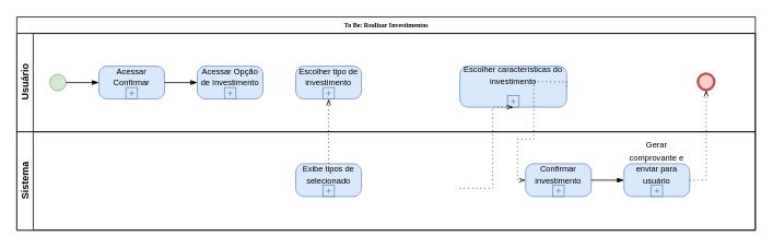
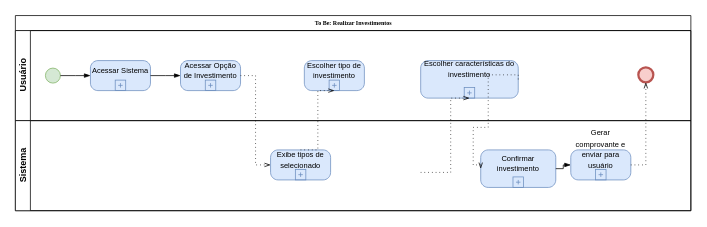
- <mxCell id="4" value="&lt;font style=&quot;font-size: 10px;&quot;&gt;Acessar Confirmar&lt;/font&gt;&lt;div&gt;&lt;font style=&quot;font-size: 10px;&quot;&gt;&lt;br&gt;&lt;/font&gt;&lt;/div&gt;" style="points=[[0.25,0,0],[0.5,0,0],[0.75,0,0],[1,0.25,0],[1,0.5,0],[1,0.75,0],[0.75,1,0],[0.5,1,0],[0.25,1,0],[0,0.75,0],[0,0.5,0],[0,0.25,0]];shape=mxgraph.bpmn.task;whiteSpace=wrap;rectStyle=rounded;size=10;html=1;container=1;expand=0;collapsible=0;taskMarker=abstract;isLoopSub=1;fillColor=#dae8fc;strokeColor=#6c8ebf;" vertex="1" parent="3"><mxGeometry x="100" y="40" width="80" height="40" as="geometry" /></mxCell>
+ <mxCell id="4" value="&lt;font style=&quot;font-size: 10px;&quot;&gt;Acessar Sistema&lt;/font&gt;&lt;div&gt;&lt;font style=&quot;font-size: 10px;&quot;&gt;&lt;br&gt;&lt;/font&gt;&lt;/div&gt;" style="points=[[0.25,0,0],[0.5,0,0],[0.75,0,0],[1,0.25,0],[1,0.5,0],[1,0.75,0],[0.75,1,0],[0.5,1,0],[0.25,1,0],[0,0.75,0],[0,0.5,0],[0,0.25,0]];shape=mxgraph.bpmn.task;whiteSpace=wrap;rectStyle=rounded;size=10;html=1;container=1;expand=0;collapsible=0;taskMarker=abstract;isLoopSub=1;fillColor=#dae8fc;strokeColor=#6c8ebf;" vertex="1" parent="3"><mxGeometry x="100" y="40" width="80" height="40" as="geometry" /></mxCell>
- <mxCell id="10" value="&lt;div&gt;&lt;span style=&quot;font-size: 10px;&quot;&gt;Escolher tipo de investimento&lt;/span&gt;&lt;/div&gt;&lt;div&gt;&lt;span style=&quot;font-size: 10px;&quot;&gt;&lt;br&gt;&lt;/span&gt;&lt;/div&gt;" style="points=[[0.25,0,0],[0.5,0,0],[0.75,0,0],[1,0.25,0],[1,0.5,0],[1,0.75,0],[0.75,1,0],[0.5,1,0],[0.25,1,0],[0,0.75,0],[0,0.5,0],[0,0.25,0]];shape=mxgraph.bpmn.task;whiteSpace=wrap;rectStyle=rounded;size=10;html=1;container=1;expand=0;collapsible=0;taskMarker=abstract;isLoopSub=1;fillColor=#dae8fc;strokeColor=#6c8ebf;" vertex="1" parent="3"><mxGeometry x="340" y="40" width="80" height="40" as="geometry" /></mxCell>
+ <mxCell id="10" value="&lt;div&gt;&lt;span style=&quot;font-size: 10px;&quot;&gt;Escolher tipo de investimento&lt;/span&gt;&lt;/div&gt;&lt;div&gt;&lt;span style=&quot;font-size: 10px;&quot;&gt;&lt;br&gt;&lt;/span&gt;&lt;/div&gt;" style="points=[[0.25,0,0],[0.5,0,0],[0.75,0,0],[1,0.25,0],[1,0.5,0],[1,0.75,0],[0.75,1,0],[0.5,1,0],[0.25,1,0],[0,0.75,0],[0,0.5,0],[0,0.25,0]];shape=mxgraph.bpmn.task;whiteSpace=wrap;rectStyle=rounded;size=10;html=1;container=1;expand=0;collapsible=0;taskMarker=abstract;isLoopSub=1;fillColor=#dae8fc;strokeColor=#6c8ebf;" vertex="1" parent="3"><mxGeometry x="385" y="40" width="80" height="40" as="geometry" /></mxCell>
+ <mxCell id="20" value="" style="edgeStyle=elbowEdgeStyle;fontSize=12;html=1;endFill=0;startFill=0;endSize=6;startSize=6;dashed=1;dashPattern=1 4;endArrow=openThin;startArrow=none;rounded=0;exitX=1;exitY=0.5;exitDx=0;exitDy=0;exitPerimeter=0;entryX=0;entryY=0.5;entryDx=0;entryDy=0;entryPerimeter=0;" edge="1" parent="2" source="8" target="14"><mxGeometry width="160" relative="1" as="geometry"><mxPoint x="270" y="189" as="sourcePoint" /><mxPoint x="270" y="109" as="targetPoint" /></mxGeometry></mxCell>
- <mxCell id="15" value="&lt;div&gt;&lt;span style=&quot;font-size: 10px;&quot;&gt;Confirmar investimento&lt;/span&gt;&lt;/div&gt;&lt;div&gt;&lt;span style=&quot;font-size: 10px;&quot;&gt;&lt;br&gt;&lt;/span&gt;&lt;/div&gt;" style="points=[[0.25,0,0],[0.5,0,0],[0.75,0,0],[1,0.25,0],[1,0.5,0],[1,0.75,0],[0.75,1,0],[0.5,1,0],[0.25,1,0],[0,0.75,0],[0,0.5,0],[0,0.25,0]];shape=mxgraph.bpmn.task;whiteSpace=wrap;rectStyle=rounded;size=10;html=1;container=1;expand=0;collapsible=0;taskMarker=abstract;isLoopSub=1;fillColor=#dae8fc;strokeColor=#6c8ebf;" vertex="1" parent="11"><mxGeometry x="620" y="39" width="80" height="40" as="geometry" /></mxCell>
+ <mxCell id="15" value="&lt;div&gt;&lt;span style=&quot;font-size: 10px;&quot;&gt;Confirmar investimento&lt;/span&gt;&lt;/div&gt;&lt;div&gt;&lt;span style=&quot;font-size: 10px;&quot;&gt;&lt;br&gt;&lt;/span&gt;&lt;/div&gt;" style="points=[[0.25,0,0],[0.5,0,0],[0.75,0,0],[1,0.25,0],[1,0.5,0],[1,0.75,0],[0.75,1,0],[0.5,1,0],[0.25,1,0],[0,0.75,0],[0,0.5,0],[0,0.25,0]];shape=mxgraph.bpmn.task;whiteSpace=wrap;rectStyle=rounded;size=10;html=1;container=1;expand=0;collapsible=0;taskMarker=abstract;isLoopSub=1;fillColor=#dae8fc;strokeColor=#6c8ebf;" vertex="1" parent="11"><mxGeometry x="620" y="39" width="100" height="50" as="geometry" /></mxCell>
